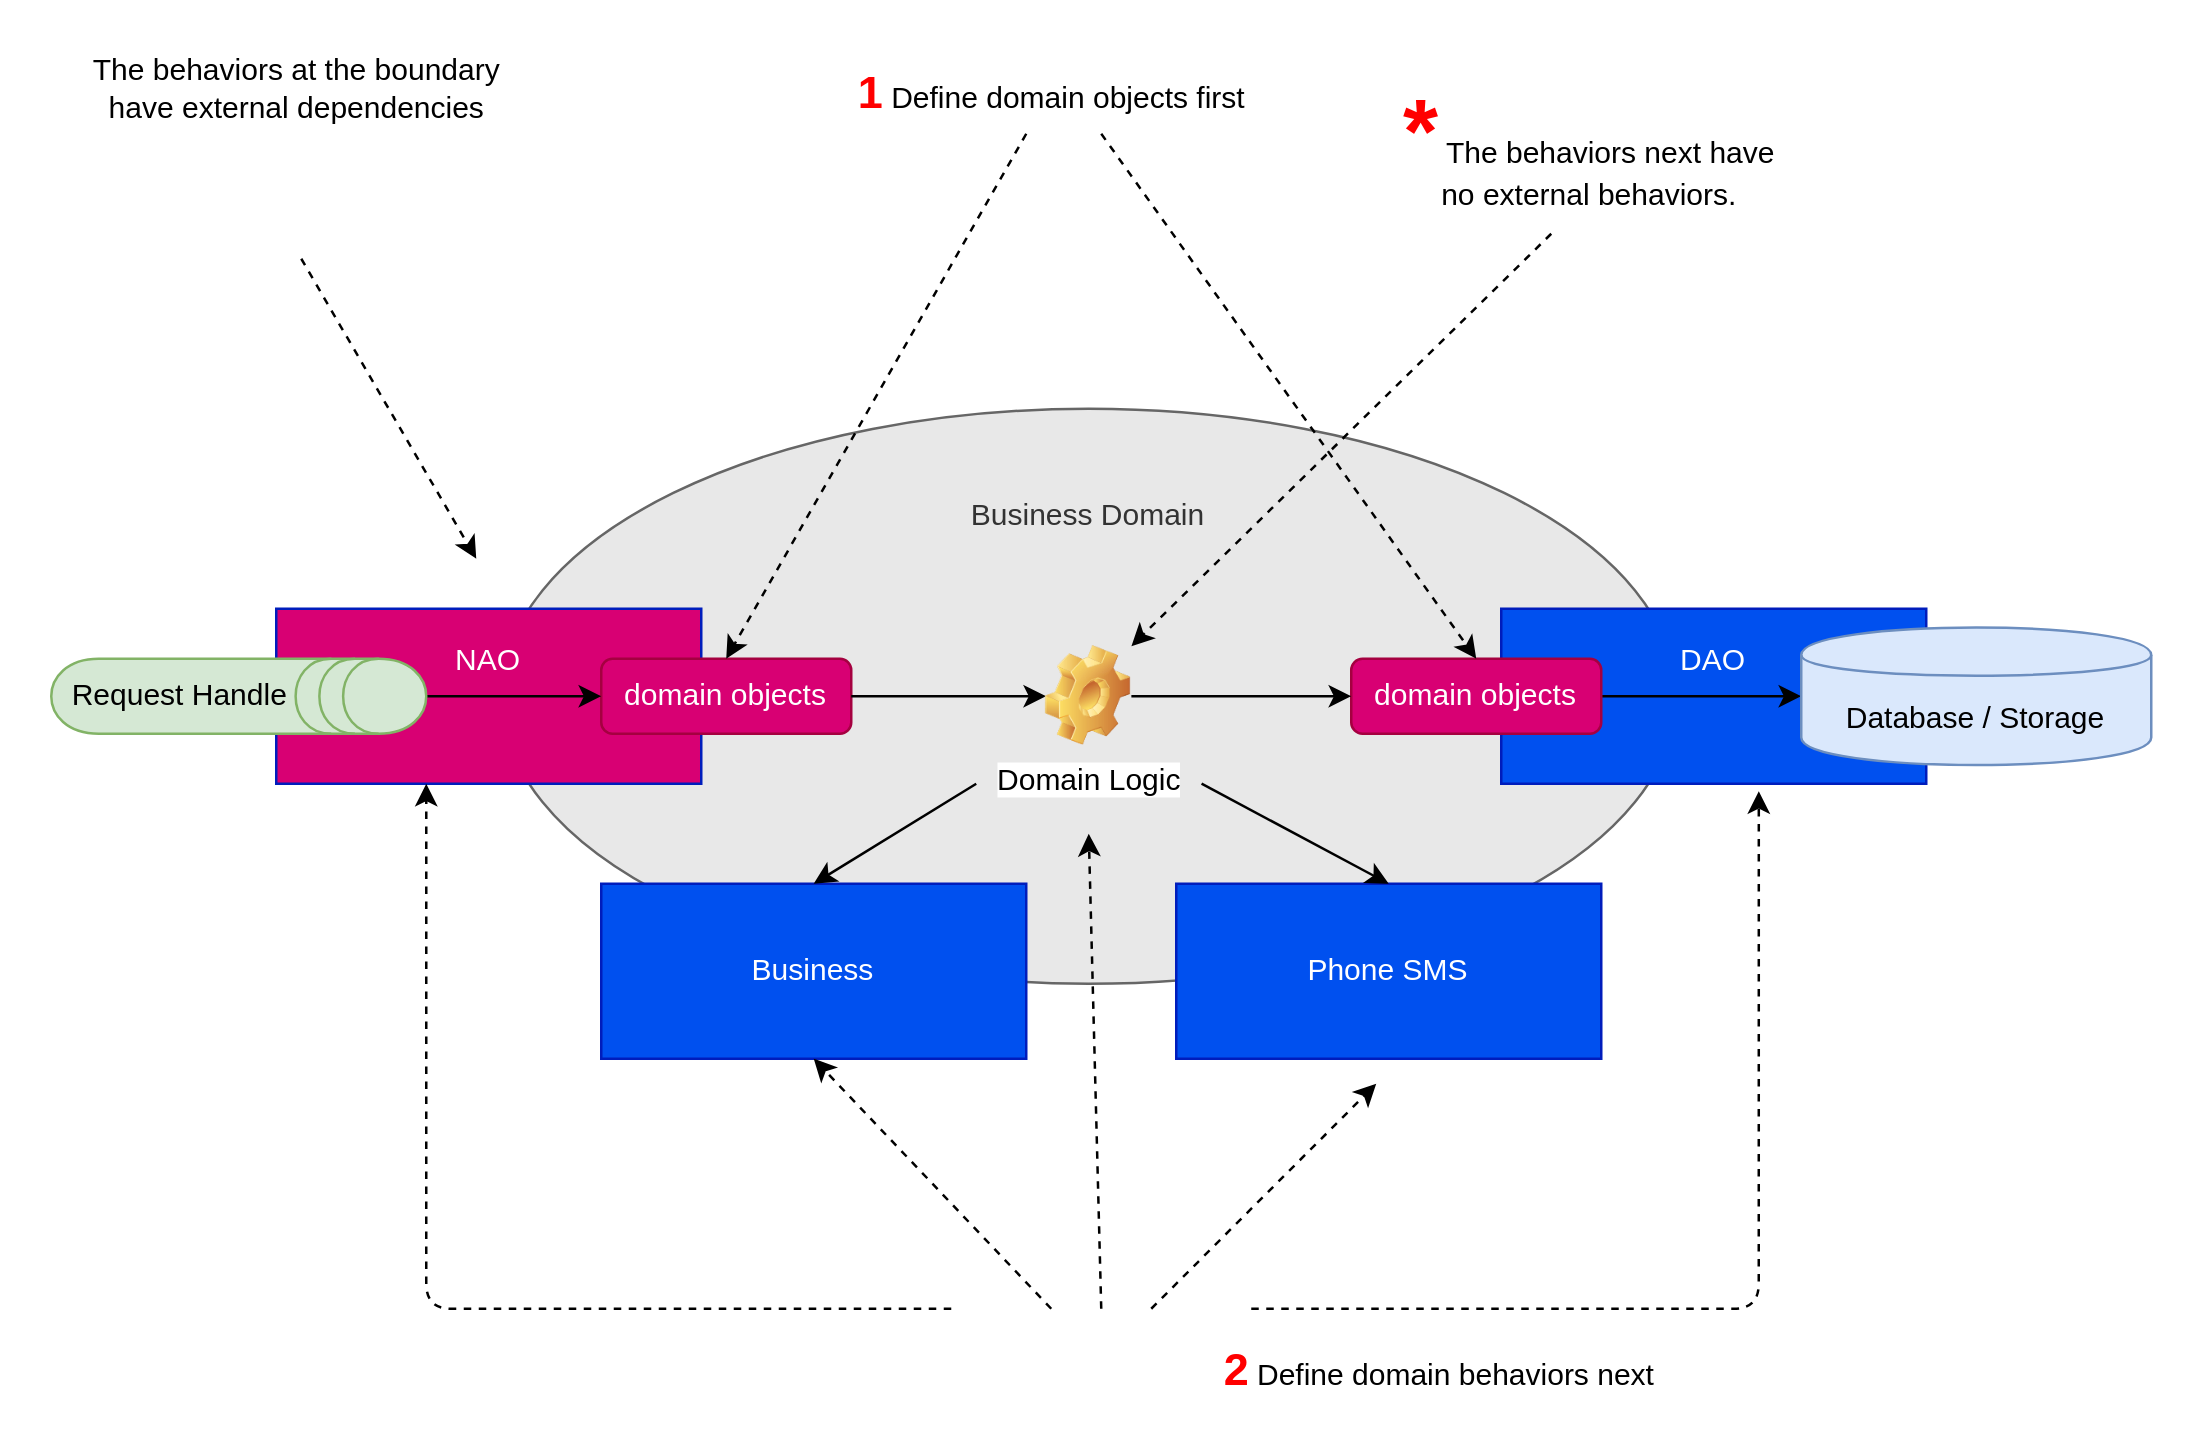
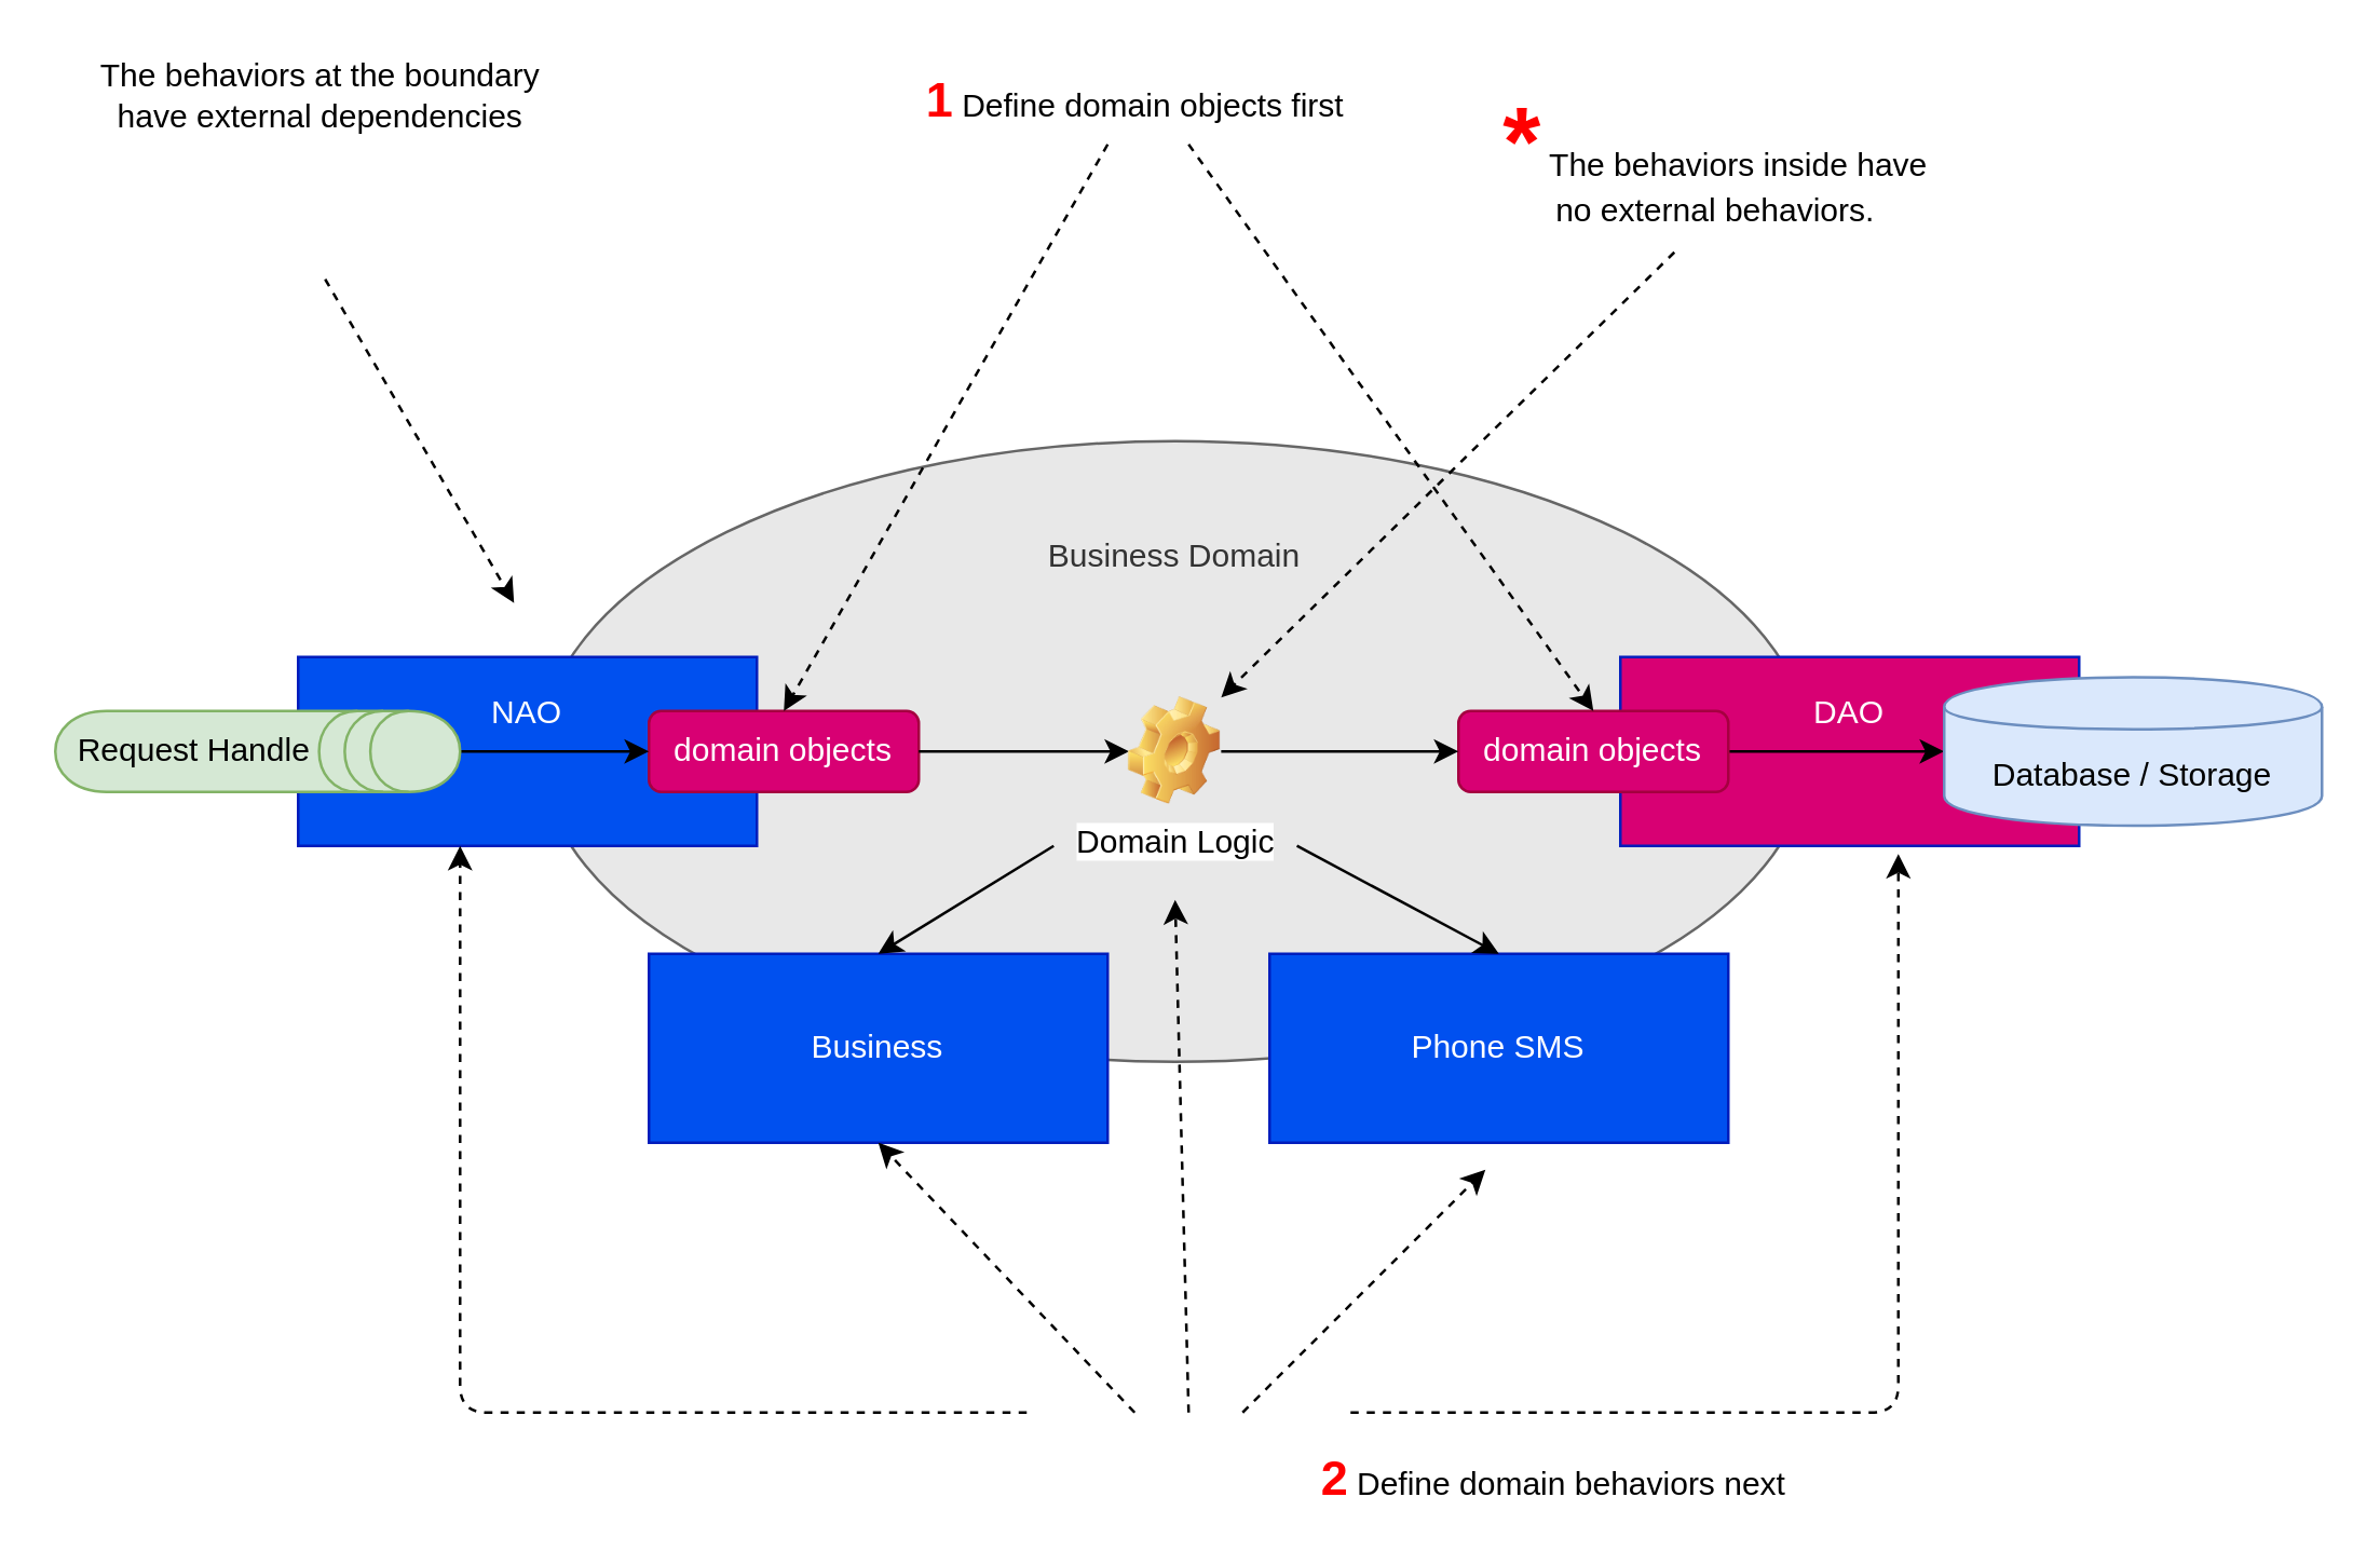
- <mxCell id="26" value="&lt;b&gt;&lt;font color=&quot;#ff0000&quot; style=&quot;font-size: 36px ; line-height: 100%&quot;&gt;*&lt;/font&gt;&lt;/b&gt; The behaviors next have &lt;br&gt;no external behaviors." style="text;html=1;align=center;verticalAlign=middle;resizable=0;points=[];;autosize=1;" vertex="1" parent="1"><mxGeometry x="550" y="30" width="170" height="60" as="geometry" /></mxCell>
+ <mxCell id="26" value="&lt;b&gt;&lt;font color=&quot;#ff0000&quot; style=&quot;font-size: 36px ; line-height: 100%&quot;&gt;*&lt;/font&gt;&lt;/b&gt; The behaviors inside have &lt;br&gt;no external behaviors." style="text;html=1;align=center;verticalAlign=middle;resizable=0;points=[];;autosize=1;" vertex="1" parent="1"><mxGeometry x="550" y="30" width="170" height="60" as="geometry" /></mxCell>
- <mxCell id="4" value="NAO&lt;br&gt;&lt;br&gt;&lt;br&gt;" style="rounded=0;whiteSpace=wrap;html=1;fillColor=#d80073;strokeColor=#001DBC;fontColor=#ffffff;" vertex="1" parent="1"><mxGeometry x="110" y="243" width="170" height="70" as="geometry" /></mxCell>
+ <mxCell id="4" value="NAO&lt;br&gt;&lt;br&gt;&lt;br&gt;" style="rounded=0;whiteSpace=wrap;html=1;fillColor=#0050ef;strokeColor=#001DBC;fontColor=#ffffff;" vertex="1" parent="1"><mxGeometry x="110" y="243" width="170" height="70" as="geometry" /></mxCell>
- <mxCell id="3" value="DAO&lt;br&gt;&lt;br&gt;&lt;br&gt;" style="rounded=0;whiteSpace=wrap;html=1;fillColor=#0050ef;strokeColor=#001DBC;fontColor=#ffffff;" vertex="1" parent="1"><mxGeometry x="600" y="243" width="170" height="70" as="geometry" /></mxCell>
+ <mxCell id="3" value="DAO&lt;br&gt;&lt;br&gt;&lt;br&gt;" style="rounded=0;whiteSpace=wrap;html=1;fillColor=#d80073;strokeColor=#001DBC;fontColor=#ffffff;" vertex="1" parent="1"><mxGeometry x="600" y="243" width="170" height="70" as="geometry" /></mxCell>
